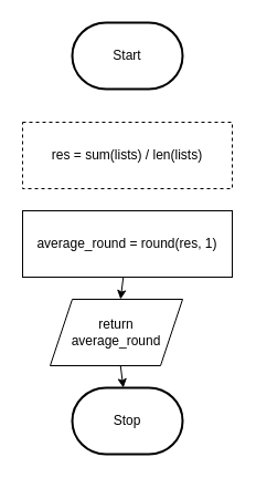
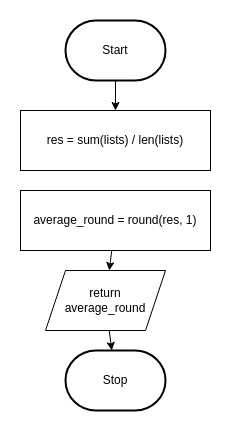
+ <mxCell id="2" value="" style="edgeStyle=none;html=1;" edge="1" parent="1" source="3" target="7"><mxGeometry relative="1" as="geometry" /></mxCell>
- <mxCell id="7" value="res = sum(lists) / len(lists)" style="rounded=0;whiteSpace=wrap;html=1;dashed=1;" parent="1" vertex="1"><mxGeometry x="20" y="110" width="190" height="60" as="geometry" /></mxCell>
+ <mxCell id="7" value="res = sum(lists) / len(lists)" style="rounded=0;whiteSpace=wrap;html=1;" parent="1" vertex="1"><mxGeometry x="20" y="110" width="190" height="60" as="geometry" /></mxCell>
